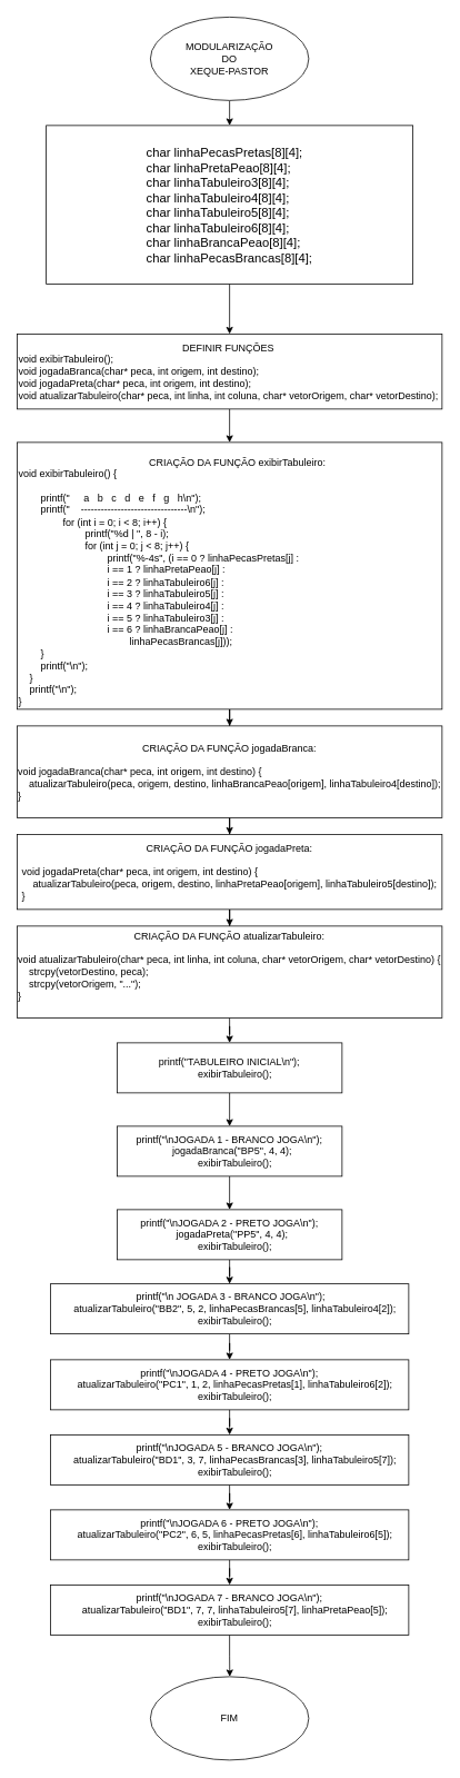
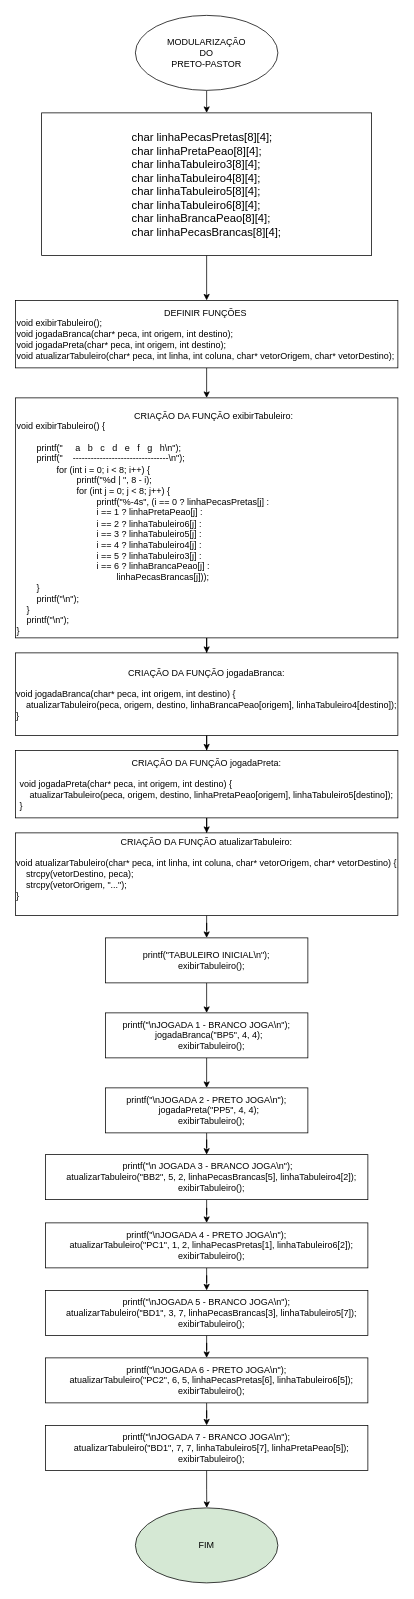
- <mxCell id="3" value="MODULARIZAÇÃO&lt;div&gt;DO&lt;/div&gt;&lt;div&gt;XEQUE-PASTOR&lt;/div&gt;" style="ellipse;whiteSpace=wrap;html=1;" parent="1" vertex="1"><mxGeometry x="180" y="20" width="190" height="100" as="geometry" /></mxCell>
+ <mxCell id="3" value="MODULARIZAÇÃO&lt;div&gt;DO&lt;/div&gt;&lt;div&gt;PRETO-PASTOR&lt;/div&gt;" style="ellipse;whiteSpace=wrap;html=1;" parent="1" vertex="1"><mxGeometry x="180" y="20" width="190" height="100" as="geometry" /></mxCell>
- <mxCell id="30" value="FIM" style="ellipse;whiteSpace=wrap;html=1;" parent="1" vertex="1"><mxGeometry x="180" y="2010" width="190" height="100" as="geometry" /></mxCell>
+ <mxCell id="30" value="FIM" style="ellipse;whiteSpace=wrap;html=1;fillColor=#d5e8d4;" parent="1" vertex="1"><mxGeometry x="180" y="2010" width="190" height="100" as="geometry" /></mxCell>
